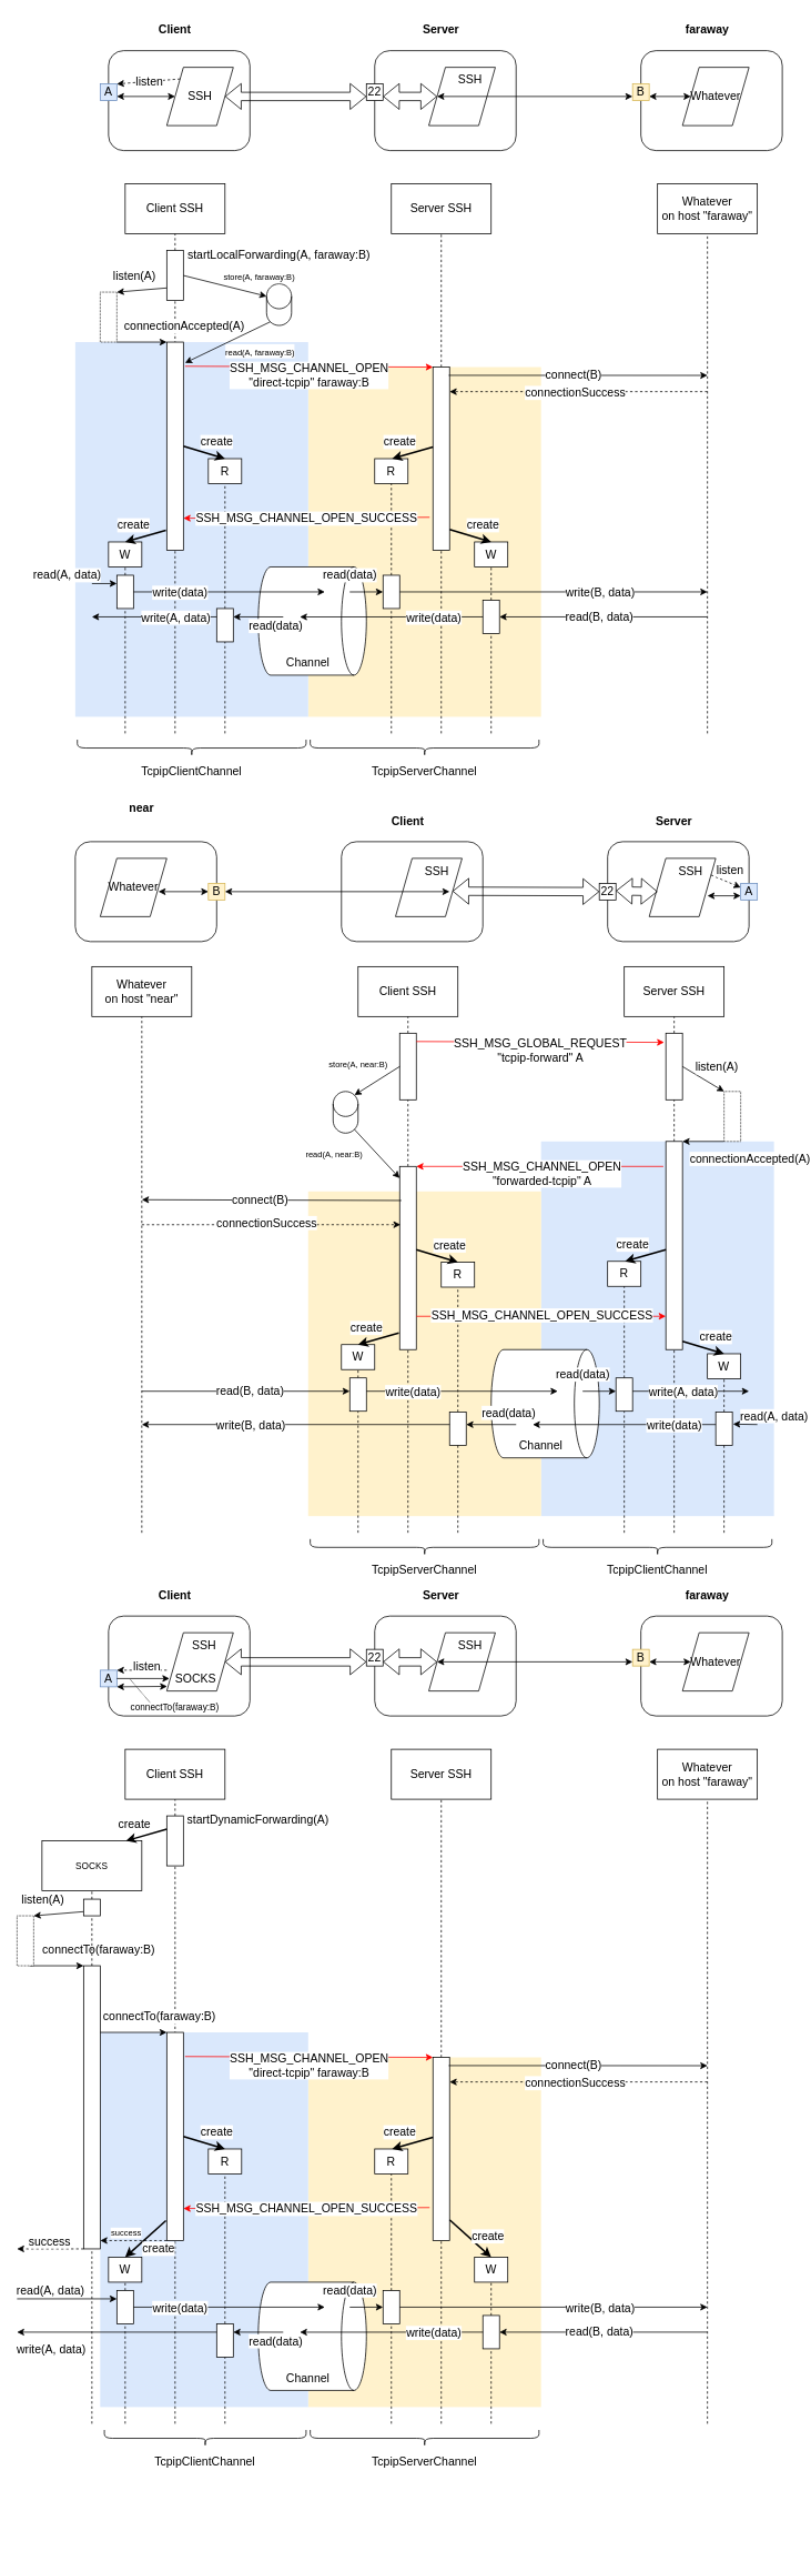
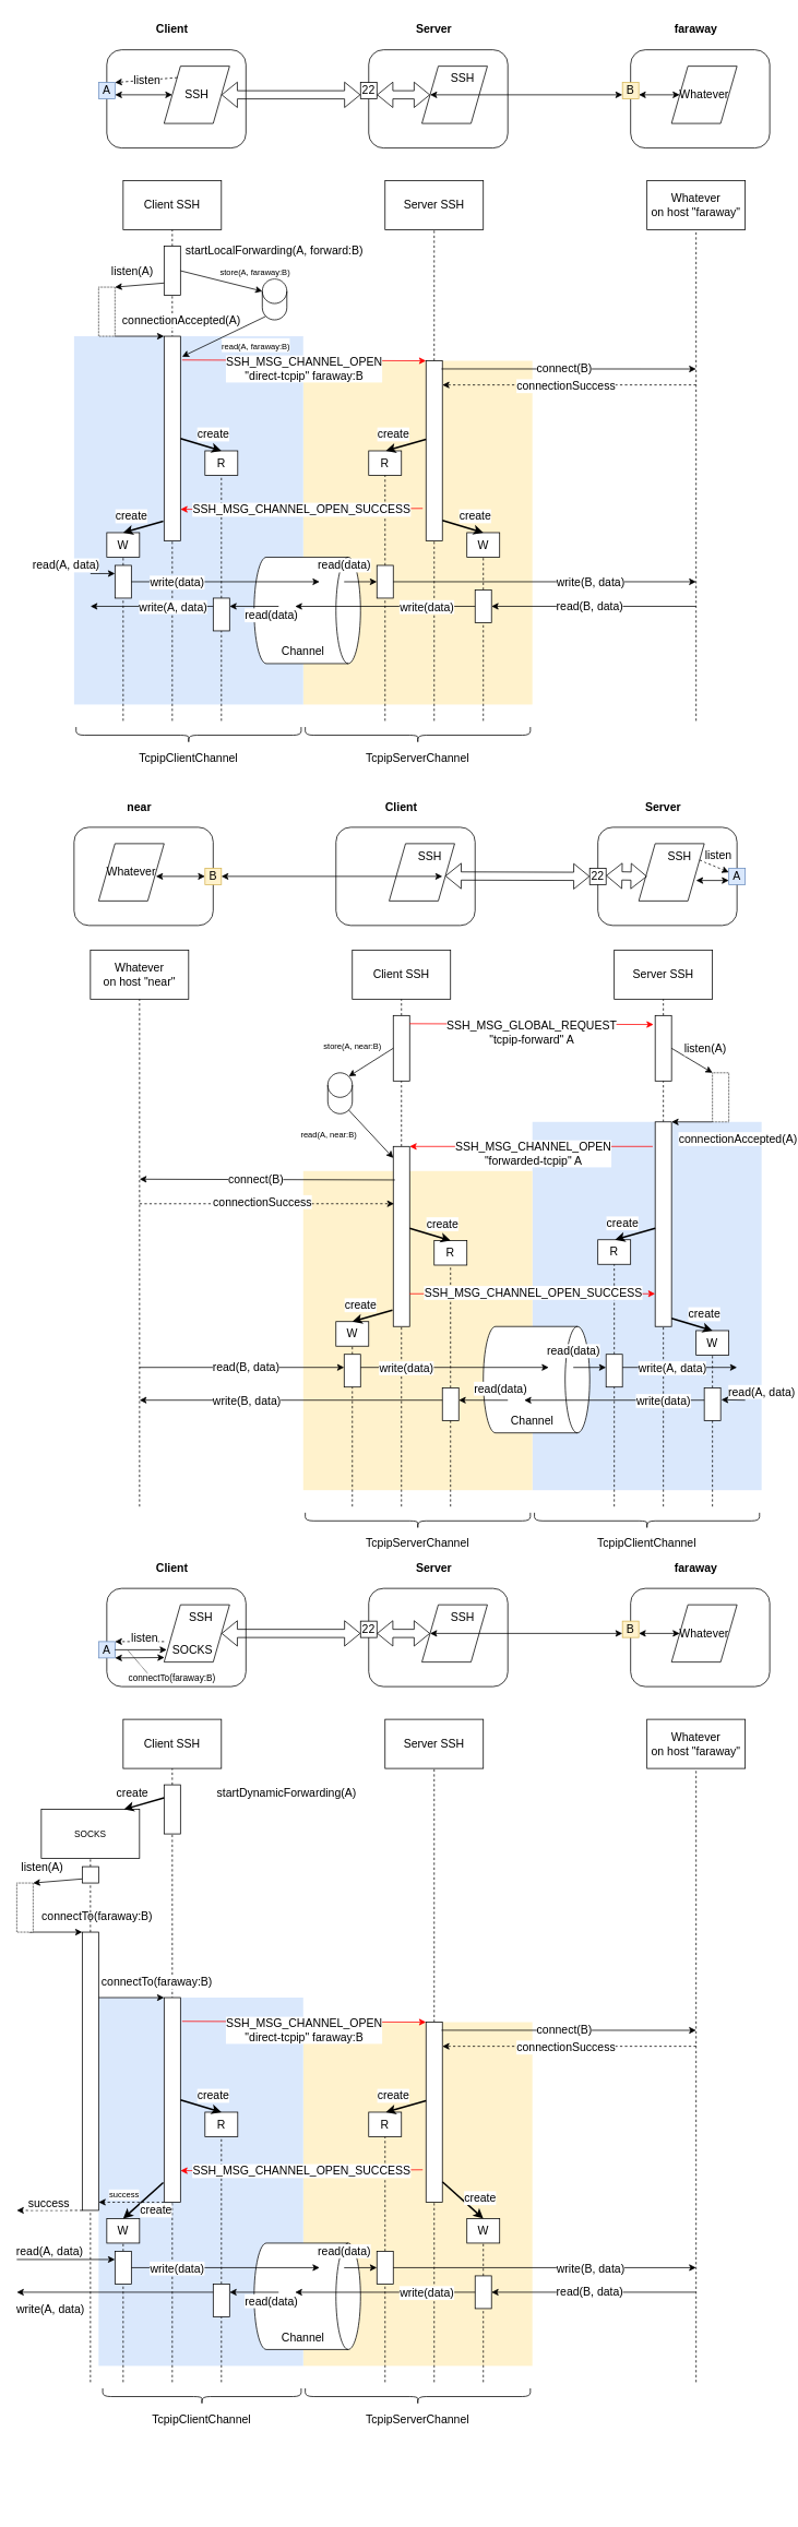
- <mxCell id="34" value="startLocalForwarding(A, faraway:B)" style="text;html=1;strokeColor=none;fillColor=none;align=center;verticalAlign=middle;whiteSpace=wrap;rounded=0;fontSize=14;" parent="1" vertex="1"><mxGeometry x="220" y="290" width="230" height="30" as="geometry" /></mxCell>
+ <mxCell id="34" value="startLocalForwarding(A, forward:B)" style="text;html=1;strokeColor=none;fillColor=none;align=center;verticalAlign=middle;whiteSpace=wrap;rounded=0;fontSize=14;" parent="1" vertex="1"><mxGeometry x="220" y="290" width="230" height="30" as="geometry" /></mxCell>
- <mxCell id="98" value="&lt;font size=&quot;1&quot;&gt;&lt;b style=&quot;font-size: 14px;&quot;&gt;near&lt;/b&gt;&lt;/font&gt;" style="text;html=1;strokeColor=none;fillColor=none;align=center;verticalAlign=middle;whiteSpace=wrap;rounded=0;" parent="1" vertex="1"><mxGeometry x="140" y="955" width="60" height="30" as="geometry" /></mxCell>
+ <mxCell id="98" value="&lt;font size=&quot;1&quot;&gt;&lt;b style=&quot;font-size: 14px;&quot;&gt;near&lt;/b&gt;&lt;/font&gt;" style="text;html=1;strokeColor=none;fillColor=none;align=center;verticalAlign=middle;whiteSpace=wrap;rounded=0;" parent="1" vertex="1"><mxGeometry x="140" y="970" width="60" height="30" as="geometry" /></mxCell>
- <mxCell id="276" value="startDynamicForwarding(A)" style="text;html=1;strokeColor=none;fillColor=none;align=center;verticalAlign=middle;whiteSpace=wrap;rounded=0;fontSize=14;" parent="1" vertex="1"><mxGeometry x="220" y="2170" width="180" height="30" as="geometry" /></mxCell>
+ <mxCell id="276" value="startDynamicForwarding(A)" style="text;html=1;strokeColor=none;fillColor=none;align=center;verticalAlign=middle;whiteSpace=wrap;rounded=0;fontSize=14;" parent="1" vertex="1"><mxGeometry x="260" y="2175" width="180" height="30" as="geometry" /></mxCell>
